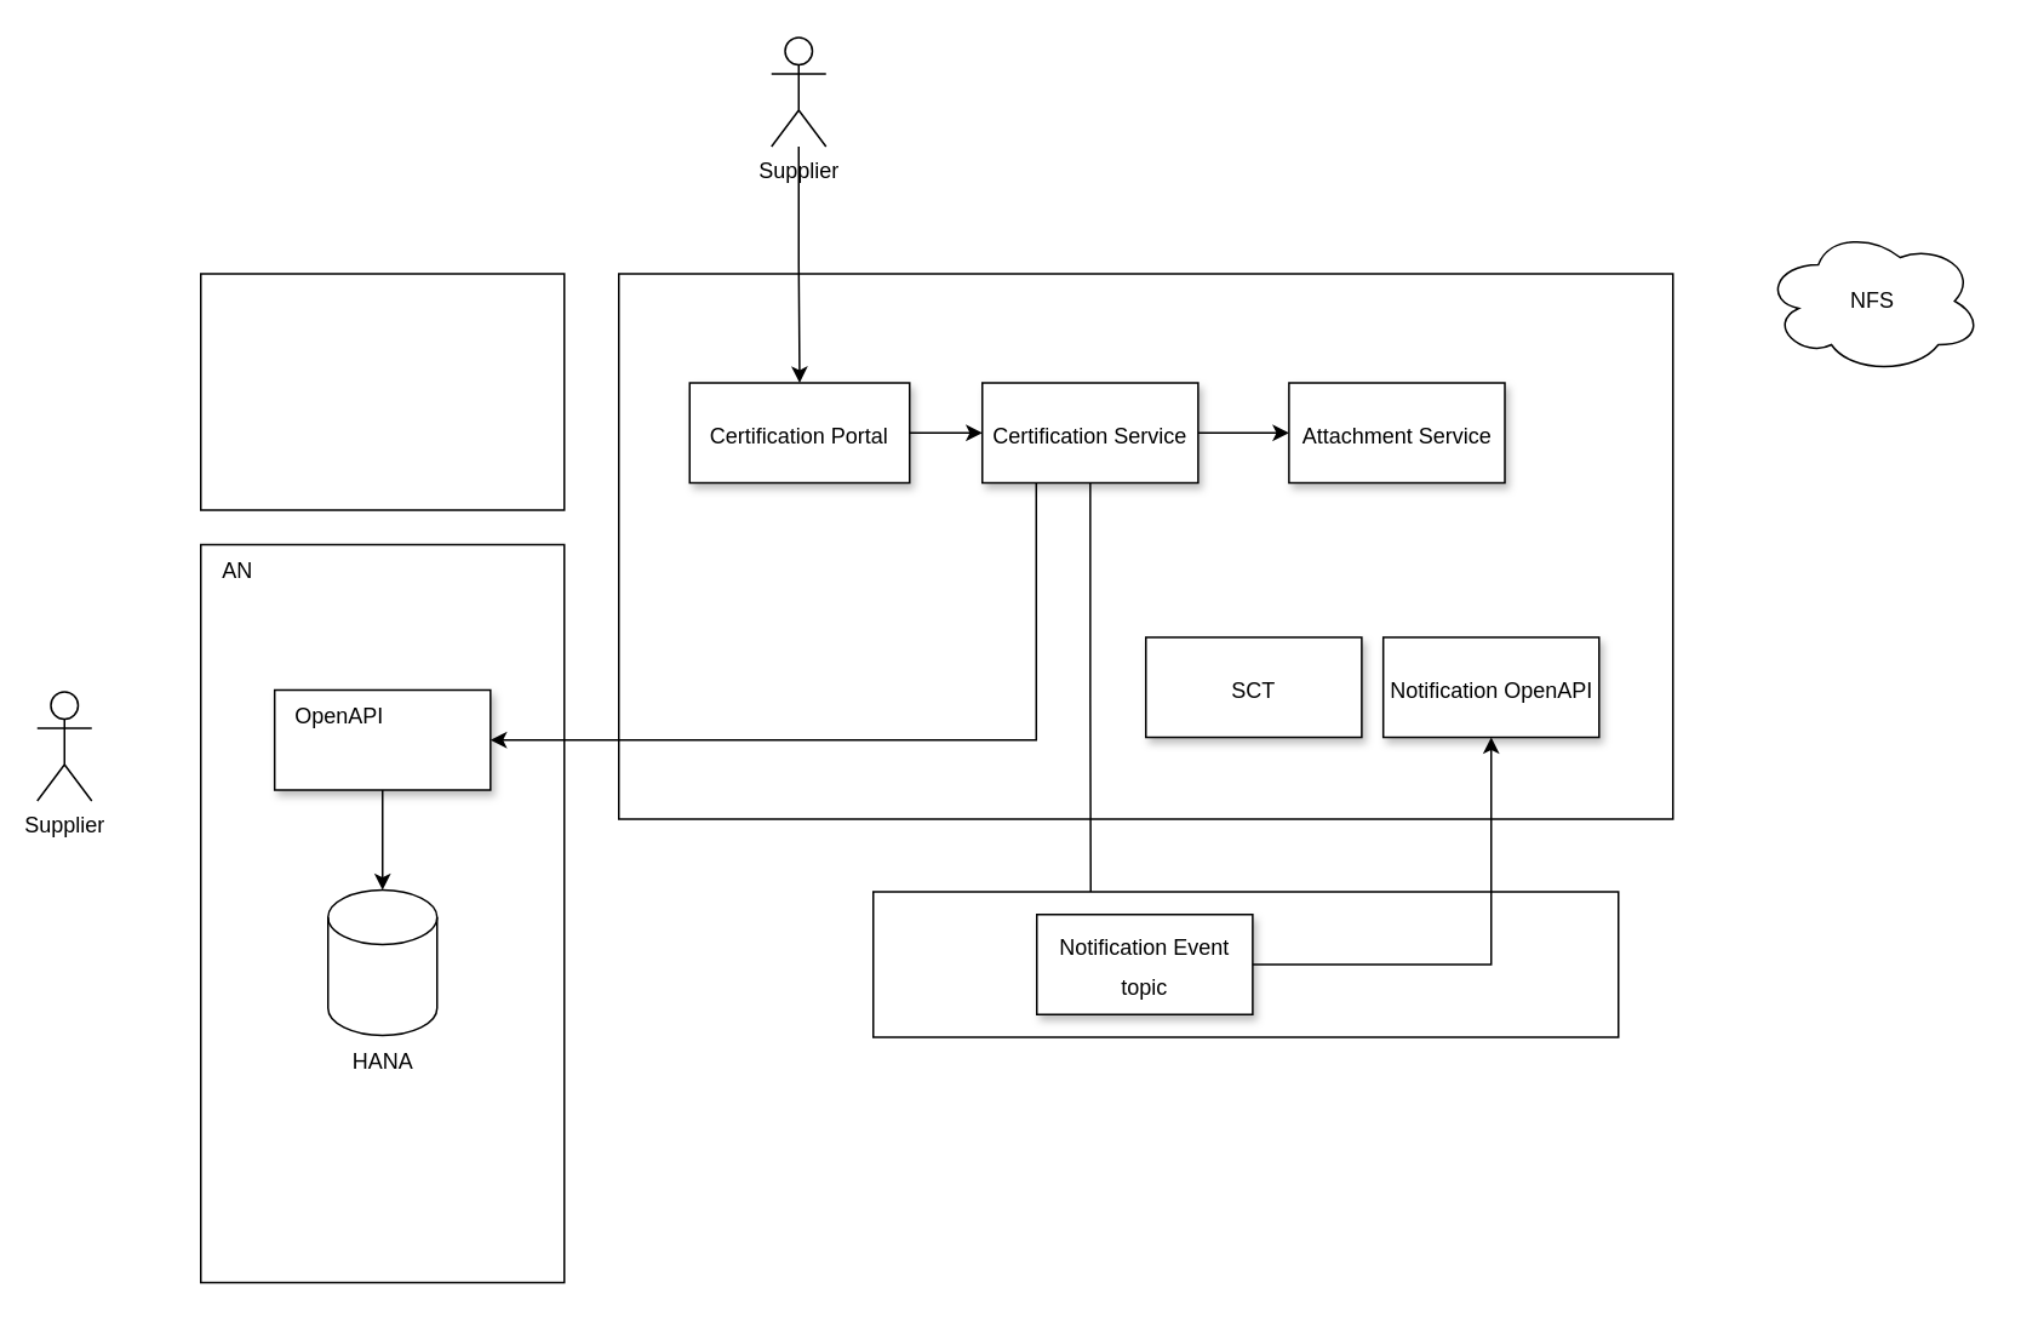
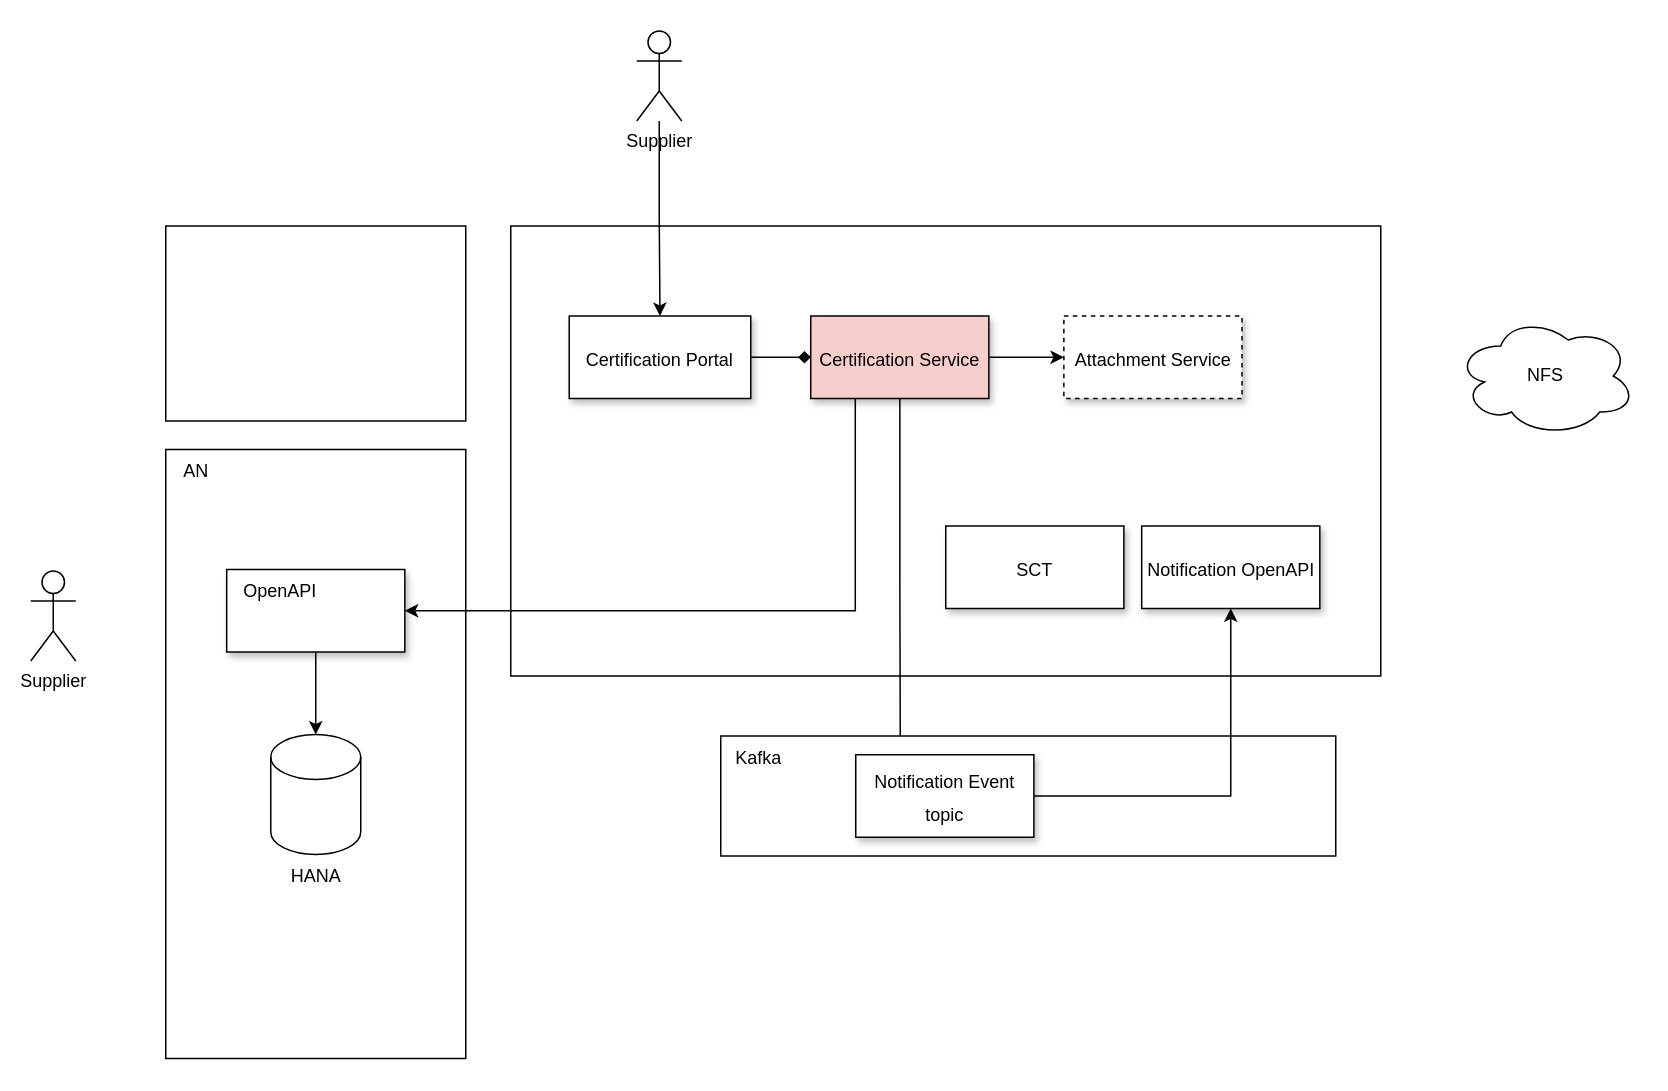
- <mxCell id="5" value="NFS" style="ellipse;shape=cloud;whiteSpace=wrap;html=1;" vertex="1" parent="1"><mxGeometry x="970" y="125" width="120" height="80" as="geometry" /></mxCell>
+ <mxCell id="5" value="NFS" style="ellipse;shape=cloud;whiteSpace=wrap;html=1;" vertex="1" parent="1"><mxGeometry x="970" y="210" width="120" height="80" as="geometry" /></mxCell>
- <mxCell id="6" style="edgeStyle=orthogonalEdgeStyle;rounded=0;orthogonalLoop=1;jettySize=auto;html=1;" edge="1" parent="1" source="7" target="10"><mxGeometry relative="1" as="geometry" /></mxCell>
+ <mxCell id="6" style="edgeStyle=orthogonalEdgeStyle;rounded=0;orthogonalLoop=1;jettySize=auto;html=1;endArrow=diamond;" edge="1" parent="1" source="7" target="10"><mxGeometry relative="1" as="geometry" /></mxCell>
- <mxCell id="10" value="&lt;span style=&quot;font-size: 12px;&quot;&gt;Certification Service&lt;/span&gt;" style="whiteSpace=wrap;html=1;shadow=1;fontSize=18;" vertex="1" parent="1"><mxGeometry x="540" y="210" width="118.75" height="55" as="geometry" /></mxCell>
+ <mxCell id="10" value="&lt;span style=&quot;font-size: 12px;&quot;&gt;Certification Service&lt;/span&gt;" style="whiteSpace=wrap;html=1;shadow=1;fontSize=18;fillColor=#f8cecc;" vertex="1" parent="1"><mxGeometry x="540" y="210" width="118.75" height="55" as="geometry" /></mxCell>
- <mxCell id="13" value="&lt;span style=&quot;font-size: 12px;&quot;&gt;Attachment Service&lt;/span&gt;" style="whiteSpace=wrap;html=1;shadow=1;fontSize=18;" vertex="1" parent="1"><mxGeometry x="708.75" y="210" width="118.75" height="55" as="geometry" /></mxCell>
+ <mxCell id="13" value="&lt;span style=&quot;font-size: 12px;&quot;&gt;Attachment Service&lt;/span&gt;" style="whiteSpace=wrap;html=1;shadow=1;fontSize=18;dashed=1;" vertex="1" parent="1"><mxGeometry x="708.75" y="210" width="118.75" height="55" as="geometry" /></mxCell>
+ <mxCell id="29" value="Kafka" style="text;html=1;align=center;verticalAlign=middle;resizable=0;points=[];autosize=1;strokeColor=none;fillColor=none;" vertex="1" parent="27"><mxGeometry width="50" height="30" as="geometry" /></mxCell>
